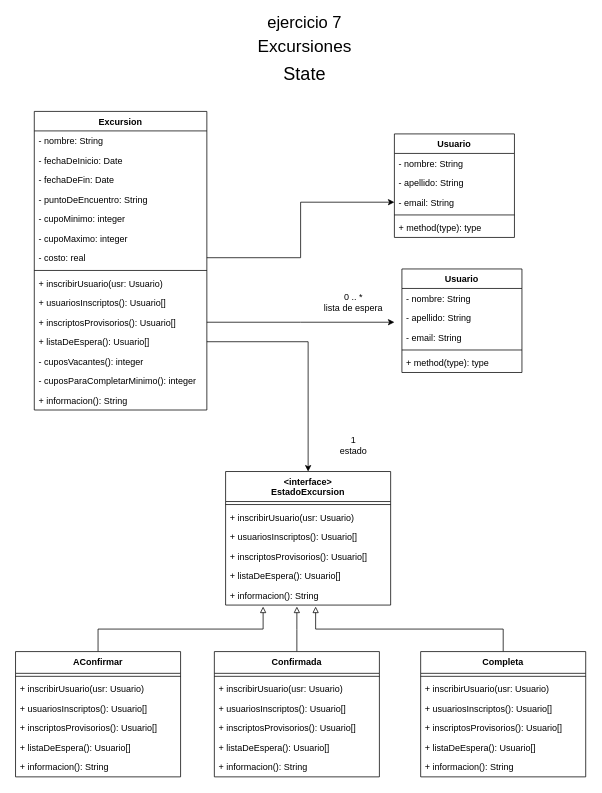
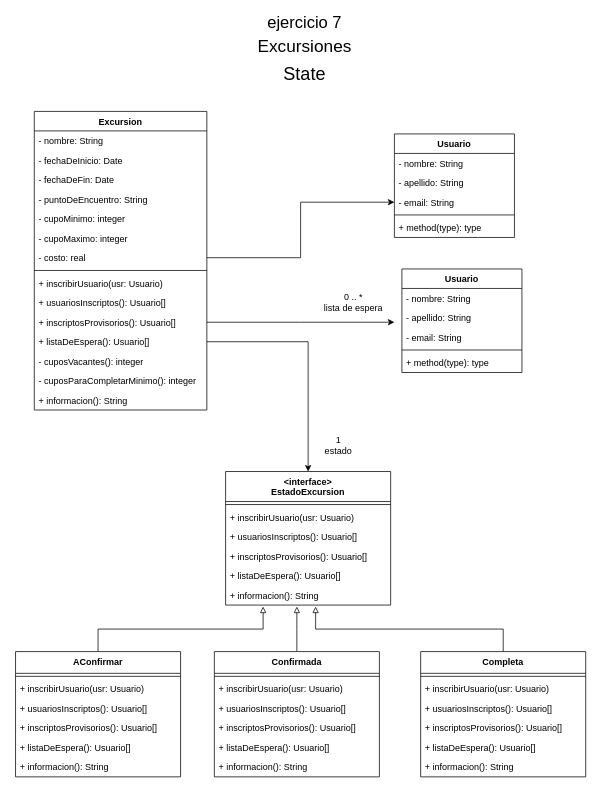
- <mxCell id="40" value="1&lt;br&gt;estado" style="text;html=1;align=center;verticalAlign=middle;resizable=0;points=[];autosize=1;strokeColor=none;fillColor=none;" vertex="1" parent="1"><mxGeometry x="445" y="578" width="50" height="30" as="geometry" /></mxCell>
+ <mxCell id="40" value="1&lt;br&gt;estado" style="text;html=1;align=center;verticalAlign=middle;resizable=0;points=[];autosize=1;strokeColor=none;fillColor=none;" vertex="1" parent="1"><mxGeometry x="425" y="578" width="50" height="30" as="geometry" /></mxCell>
